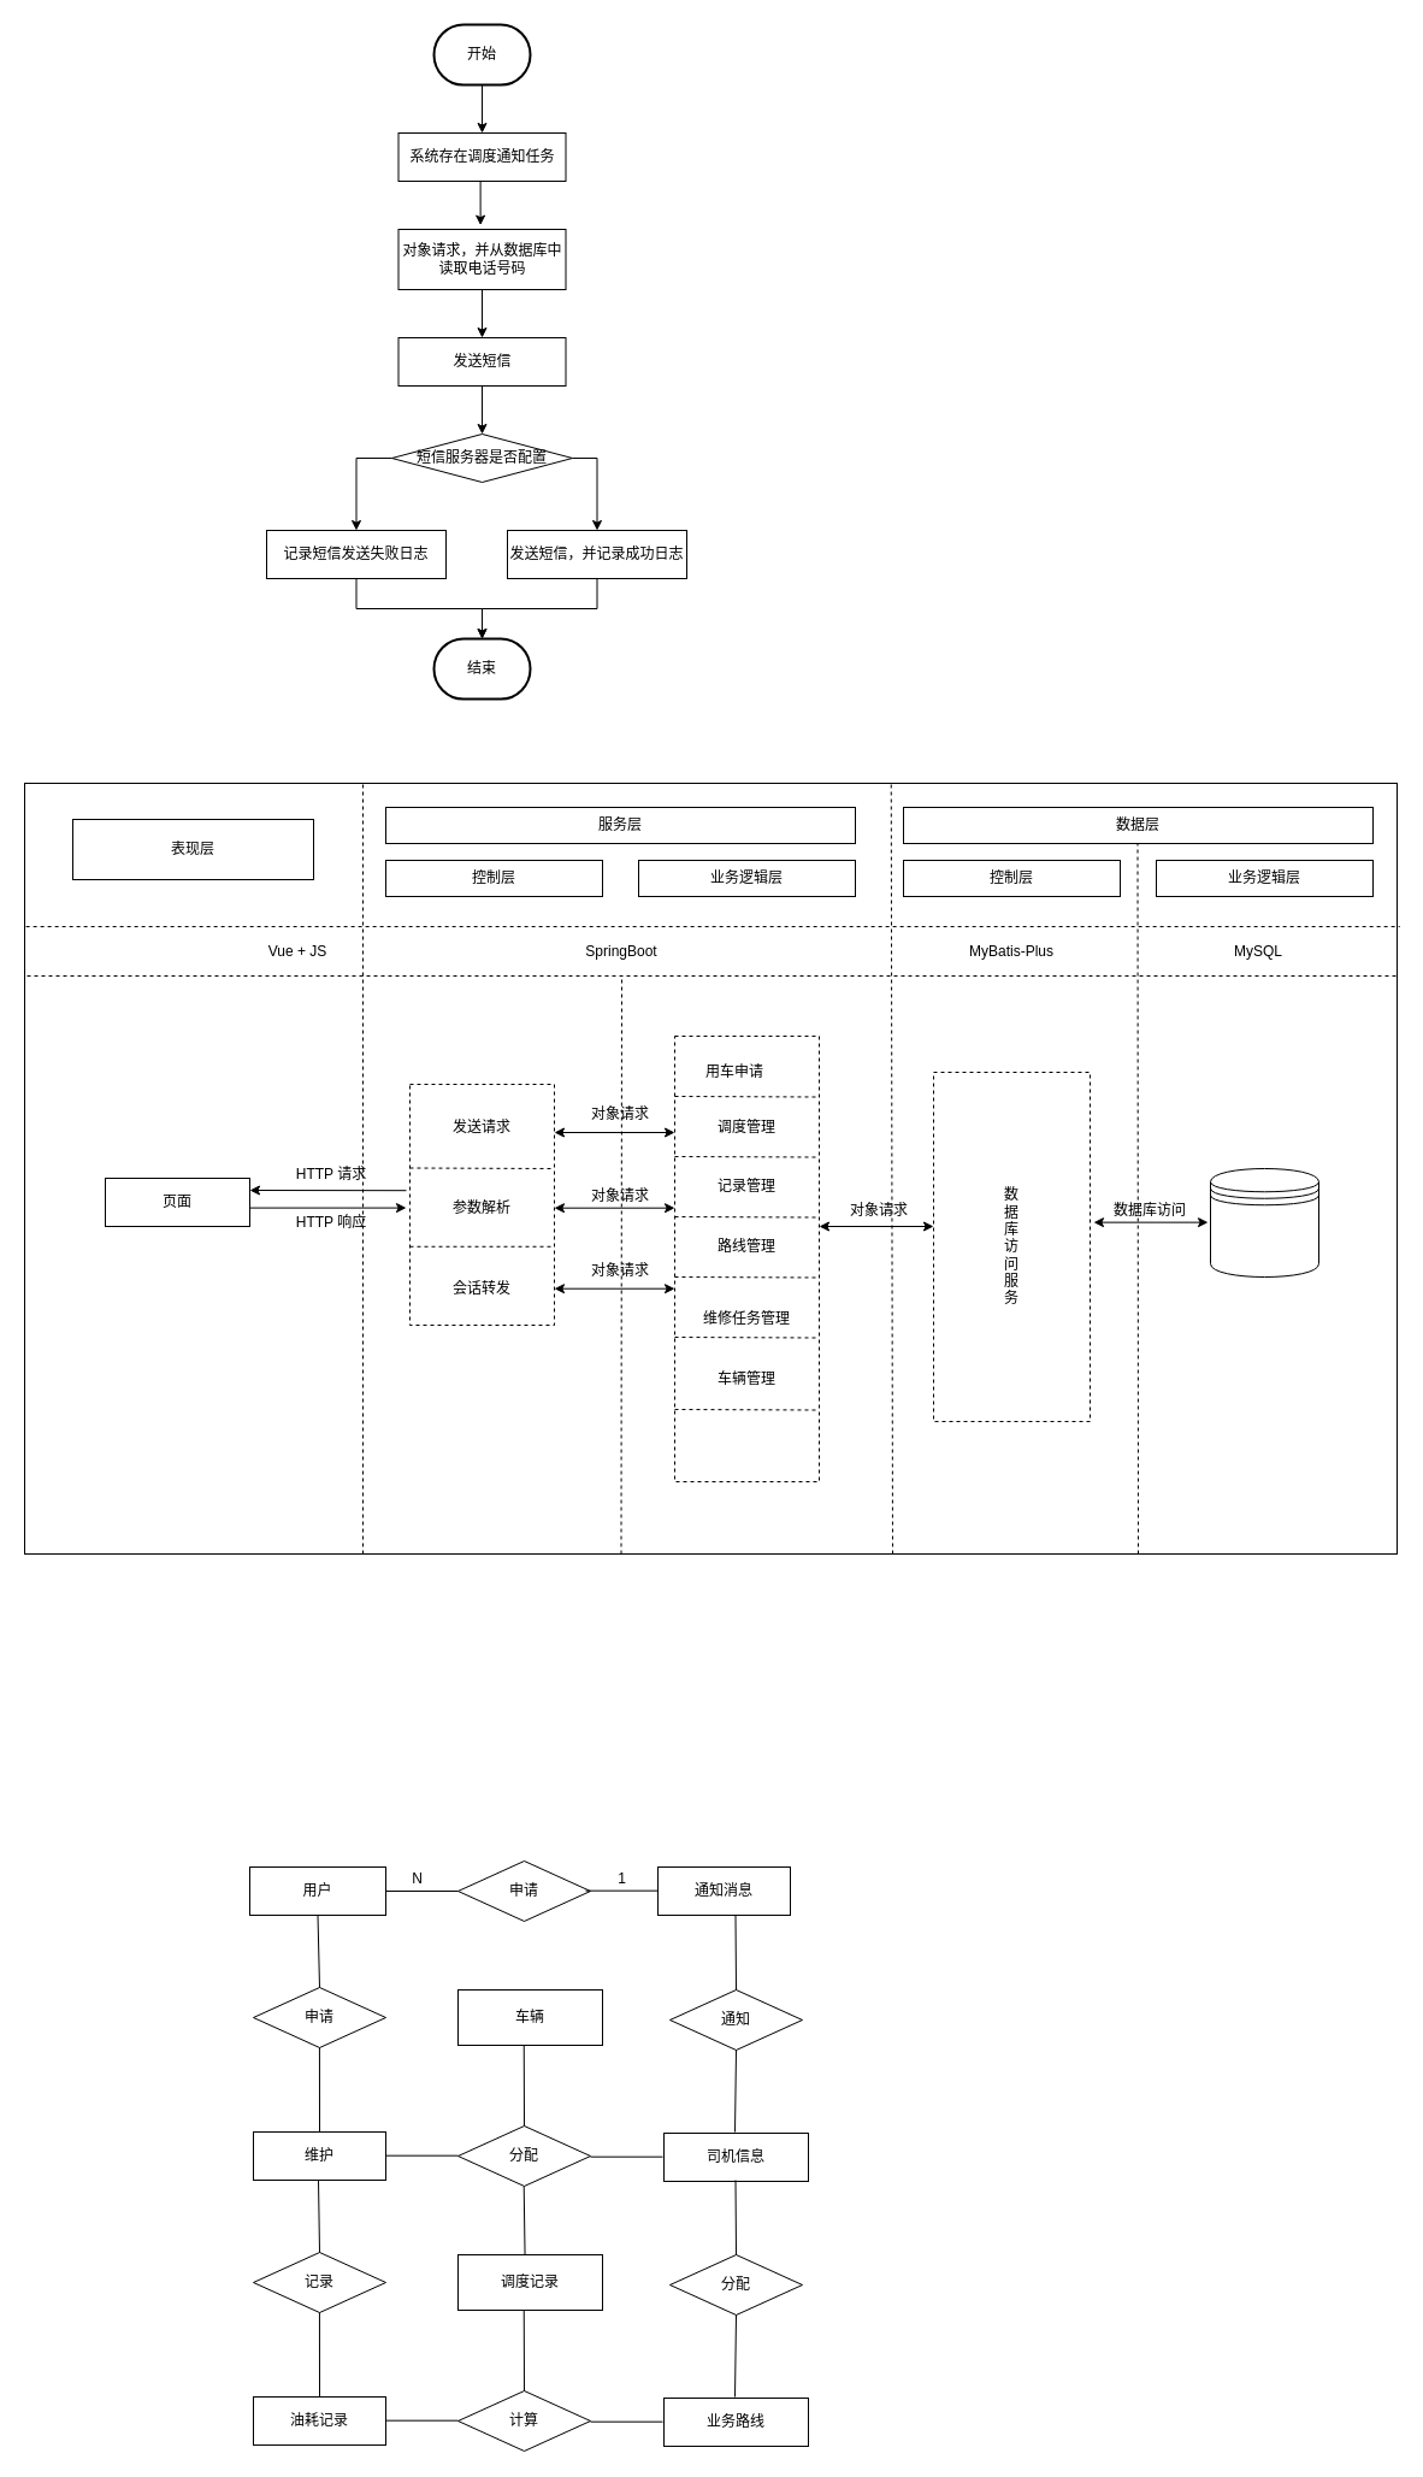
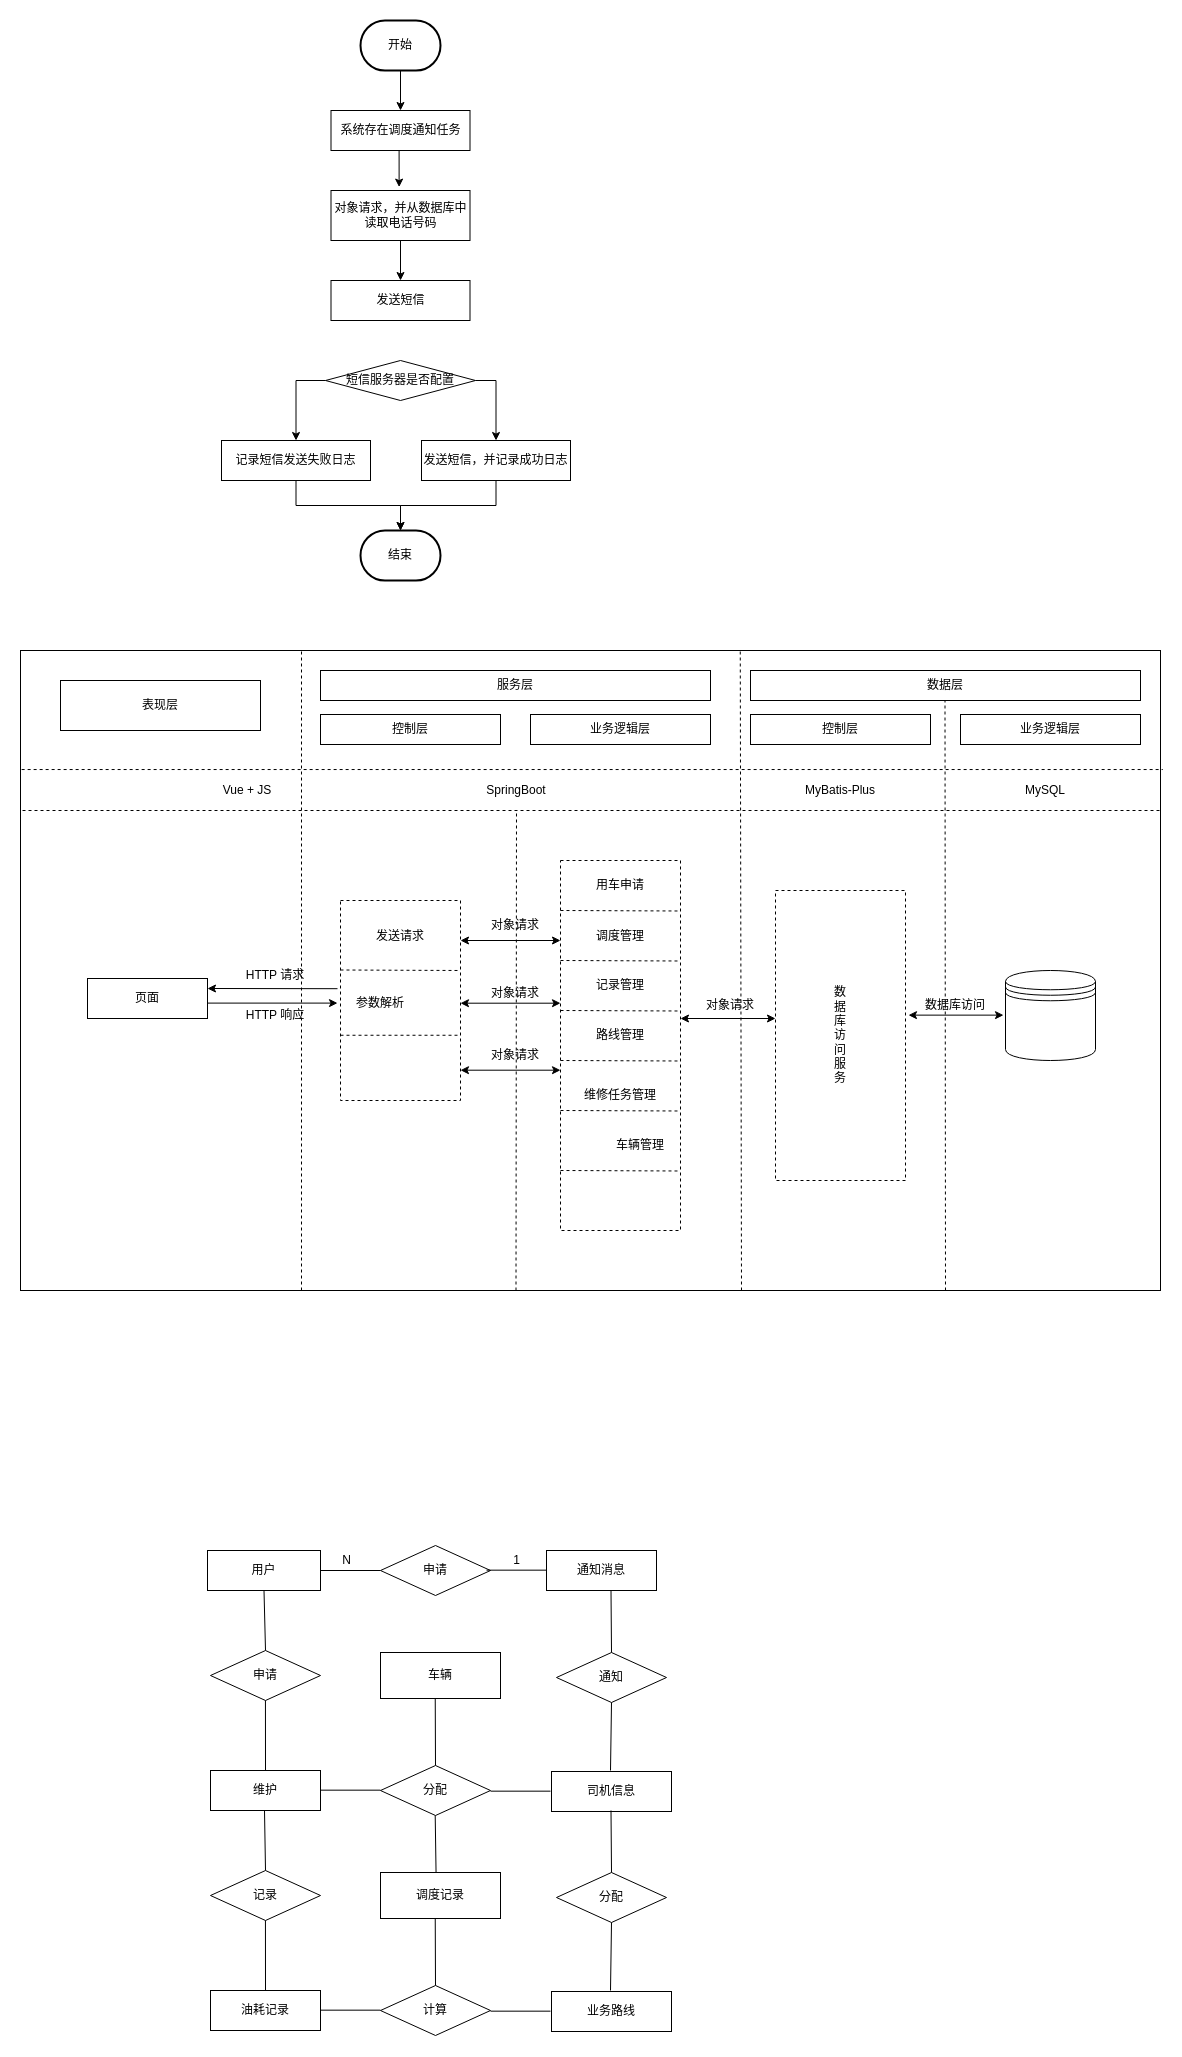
- <mxCell id="62" style="edgeStyle=orthogonalEdgeStyle;rounded=0;orthogonalLoop=1;jettySize=auto;html=1;exitX=0.5;exitY=1;exitDx=0;exitDy=0;entryX=0.5;entryY=0;entryDx=0;entryDy=0;" edge="1" parent="1" source="63" target="65"><mxGeometry relative="1" as="geometry" /></mxCell>
- <mxCell id="53" value="用车申请" style="text;html=1;align=center;verticalAlign=middle;whiteSpace=wrap;rounded=0;" parent="1" vertex="1"><mxGeometry x="580" y="875" width="60" height="30" as="geometry" /></mxCell>
+ <mxCell id="53" value="用车申请" style="text;html=1;align=center;verticalAlign=middle;whiteSpace=wrap;rounded=0;" parent="1" vertex="1"><mxGeometry x="590" y="870" width="60" height="30" as="geometry" /></mxCell>
- <mxCell id="36" value="参数解析" style="text;html=1;align=center;verticalAlign=middle;whiteSpace=wrap;rounded=0;movable=0;resizable=0;rotatable=0;deletable=0;editable=0;locked=1;connectable=0;" parent="1" vertex="1"><mxGeometry x="370" y="988" width="60" height="30" as="geometry" /></mxCell>
+ <mxCell id="36" value="参数解析" style="text;html=1;align=center;verticalAlign=middle;whiteSpace=wrap;rounded=0;movable=0;resizable=0;rotatable=0;deletable=0;editable=0;locked=1;connectable=0;" parent="1" vertex="1"><mxGeometry x="350" y="988" width="60" height="30" as="geometry" /></mxCell>
- <mxCell id="37" value="会话转发" style="text;html=1;align=center;verticalAlign=middle;whiteSpace=wrap;rounded=0;movable=0;resizable=0;rotatable=0;deletable=0;editable=0;locked=1;connectable=0;" parent="1" vertex="1"><mxGeometry x="370" y="1055" width="60" height="30" as="geometry" /></mxCell>
- <mxCell id="58" value="车辆管理" style="text;html=1;align=center;verticalAlign=middle;whiteSpace=wrap;rounded=0;" parent="1" vertex="1"><mxGeometry x="590" y="1130" width="60" height="30" as="geometry" /></mxCell>
+ <mxCell id="58" value="车辆管理" style="text;html=1;align=center;verticalAlign=middle;whiteSpace=wrap;rounded=0;" parent="1" vertex="1"><mxGeometry x="610" y="1130" width="60" height="30" as="geometry" /></mxCell>
